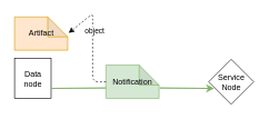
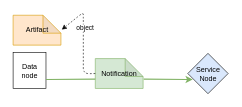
- <mxCell id="9" value="Service&lt;br&gt;Node" style="rhombus;whiteSpace=wrap;html=1;" vertex="1" parent="1"><mxGeometry x="312.75" y="88.75" width="67.5" height="67.5" as="geometry" /></mxCell>
+ <mxCell id="9" value="Service&lt;br&gt;Node" style="rhombus;whiteSpace=wrap;html=1;fillColor=#dae8fc;" vertex="1" parent="1"><mxGeometry x="312.75" y="88.75" width="67.5" height="67.5" as="geometry" /></mxCell>
